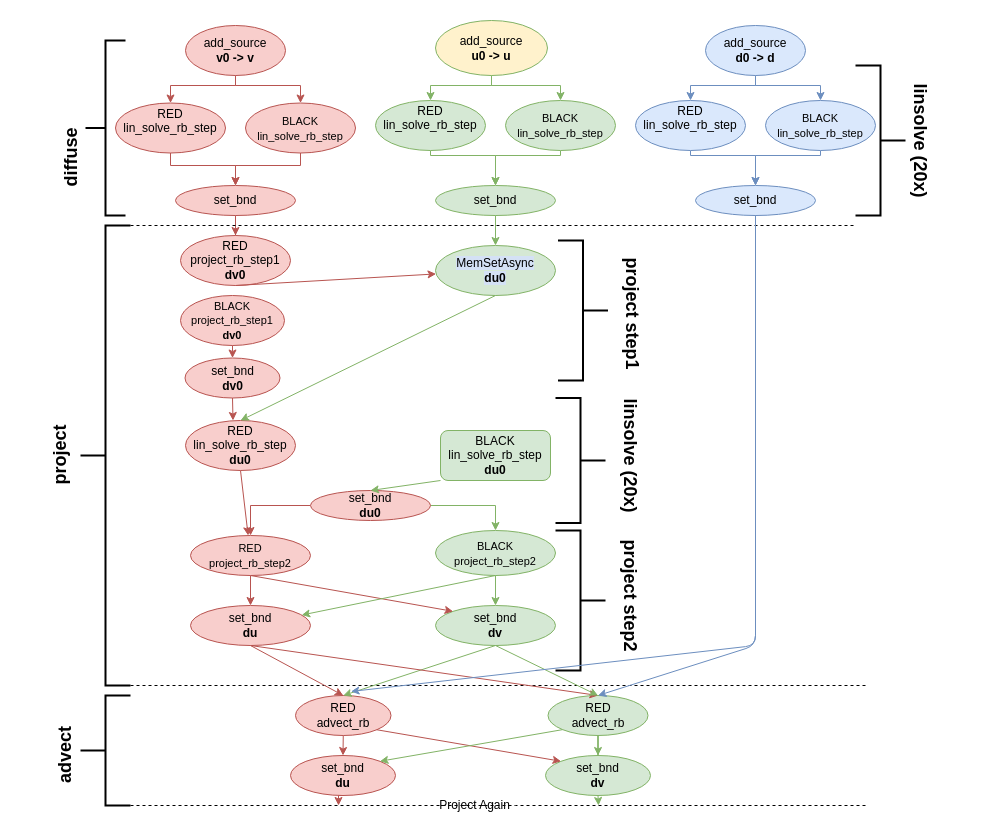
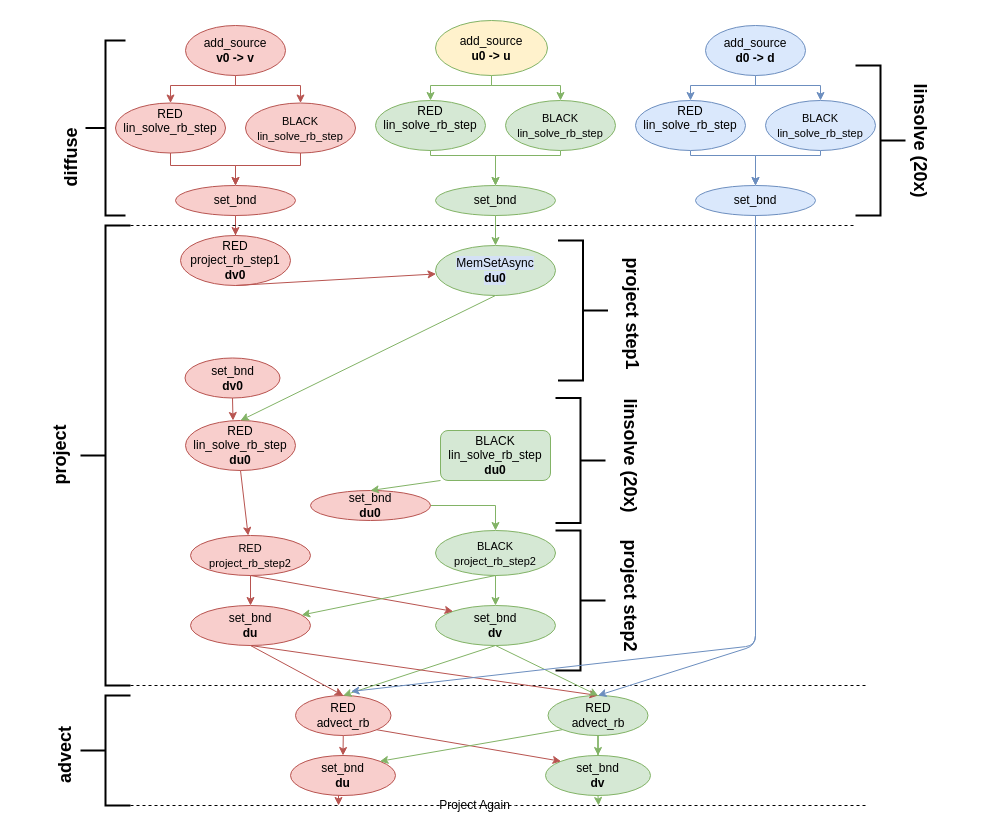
- <mxCell id="29" value="&lt;span style=&quot;font-family: &amp;#34;helvetica&amp;#34; ; font-size: 11px&quot;&gt;BLACK&lt;/span&gt;&lt;br style=&quot;font-family: &amp;#34;helvetica&amp;#34; ; font-size: 11px&quot;&gt;&lt;span style=&quot;font-family: &amp;#34;helvetica&amp;#34; ; font-size: 11px&quot;&gt;project_rb_step1&lt;/span&gt;&lt;br style=&quot;font-family: &amp;#34;helvetica&amp;#34; ; font-size: 11px&quot;&gt;&lt;b style=&quot;font-family: &amp;#34;helvetica&amp;#34; ; font-size: 11px&quot;&gt;dv0&lt;/b&gt;" style="ellipse;whiteSpace=wrap;html=1;fillColor=#f8cecc;strokeColor=#b85450;" parent="1" vertex="1"><mxGeometry x="180" y="295" width="104" height="50" as="geometry" /></mxCell>
- <mxCell id="83" value="" style="endArrow=classic;html=1;exitX=0.5;exitY=1;exitDx=0;exitDy=0;fillColor=#f8cecc;strokeColor=#b85450;" edge="1" parent="1" source="29" target="30"><mxGeometry width="50" height="50" relative="1" as="geometry"><mxPoint x="387.5" y="335" as="sourcePoint" /><mxPoint x="437.5" y="285" as="targetPoint" /></mxGeometry></mxCell>
- <mxCell id="39" style="edgeStyle=orthogonalEdgeStyle;rounded=0;orthogonalLoop=1;jettySize=auto;html=1;exitX=0;exitY=0.5;exitDx=0;exitDy=0;fillColor=#f8cecc;strokeColor=#b85450;" parent="1" source="41" target="32" edge="1"><mxGeometry relative="1" as="geometry"><Array as="points"><mxPoint x="250" y="505" /></Array></mxGeometry></mxCell>
